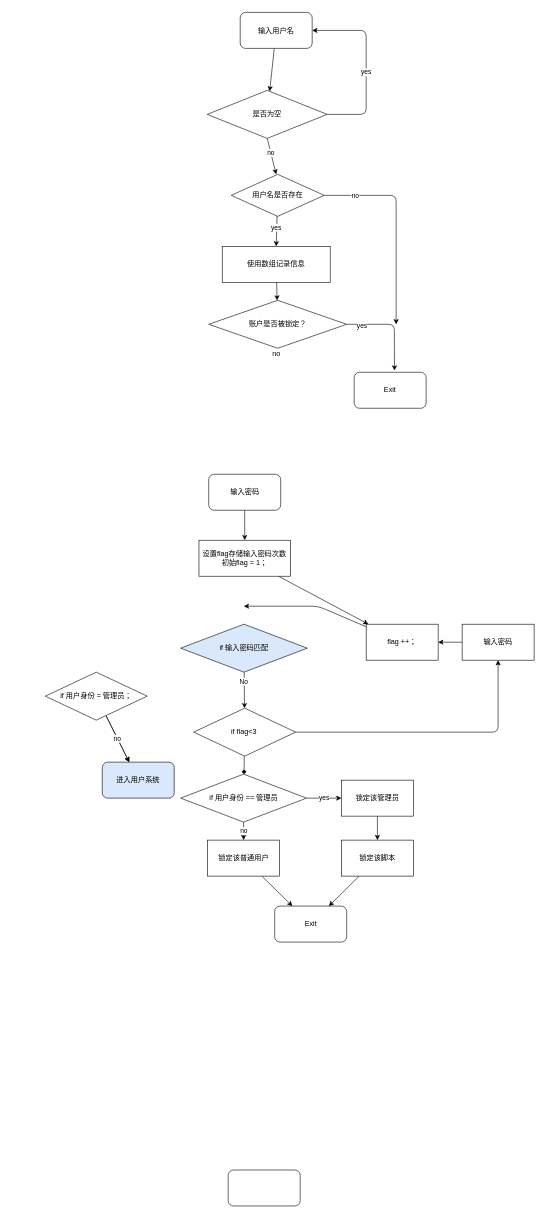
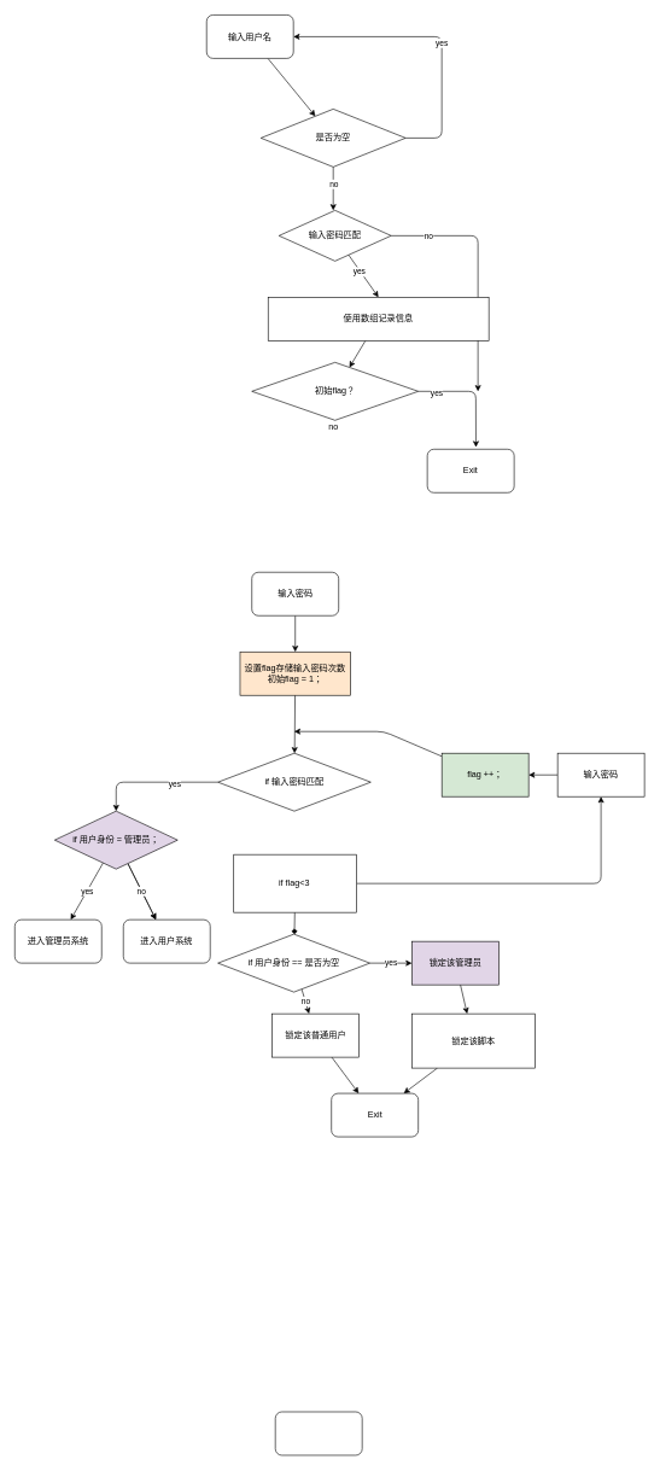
- <mxCell id="3" value="输入用户名" style="rounded=1;whiteSpace=wrap;html=1;" vertex="1" parent="1"><mxGeometry x="400" y="20" width="120" height="60" as="geometry" /></mxCell>
+ <mxCell id="3" value="输入用户名" style="rounded=1;whiteSpace=wrap;html=1;" vertex="1" parent="1"><mxGeometry x="285" y="20" width="120" height="60" as="geometry" /></mxCell>
- <mxCell id="6" value="是否为空" style="rhombus;whiteSpace=wrap;html=1;" vertex="1" parent="1"><mxGeometry x="345" y="150" width="200" height="80" as="geometry" /></mxCell>
+ <mxCell id="6" value="是否为空" style="rhombus;whiteSpace=wrap;html=1;" vertex="1" parent="1"><mxGeometry x="360" y="150" width="200" height="80" as="geometry" /></mxCell>
- <mxCell id="13" value="用户名是否存在" style="rhombus;whiteSpace=wrap;html=1;" vertex="1" parent="1"><mxGeometry x="385" y="290" width="155" height="70" as="geometry" /></mxCell>
+ <mxCell id="13" value="输入密码匹配" style="rhombus;whiteSpace=wrap;html=1;" vertex="1" parent="1"><mxGeometry x="385" y="290" width="155" height="70" as="geometry" /></mxCell>
- <mxCell id="15" value="使用数组记录信息" style="rounded=0;whiteSpace=wrap;html=1;" vertex="1" parent="1"><mxGeometry x="370" y="410" width="180" height="60" as="geometry" /></mxCell>
+ <mxCell id="15" value="使用数组记录信息" style="rounded=0;whiteSpace=wrap;html=1;" vertex="1" parent="1"><mxGeometry x="370" y="410" width="305" height="60" as="geometry" /></mxCell>
- <mxCell id="18" value="账户是否被锁定？" style="rhombus;whiteSpace=wrap;html=1;" vertex="1" parent="1"><mxGeometry x="347.5" y="500" width="230" height="80" as="geometry" /></mxCell>
+ <mxCell id="18" value="初始flag？" style="rhombus;whiteSpace=wrap;html=1;" vertex="1" parent="1"><mxGeometry x="347.5" y="500" width="230" height="80" as="geometry" /></mxCell>
- <mxCell id="27" value="设置flag存储输入密码次数&lt;br&gt;初始flag = 1；" style="rounded=0;whiteSpace=wrap;html=1;" vertex="1" parent="1"><mxGeometry x="331.25" y="900" width="152.5" height="60" as="geometry" /></mxCell>
+ <mxCell id="27" value="设置flag存储输入密码次数&lt;br&gt;初始flag = 1；" style="rounded=0;whiteSpace=wrap;html=1;fillColor=#ffe6cc;" vertex="1" parent="1"><mxGeometry x="331.25" y="900" width="152.5" height="60" as="geometry" /></mxCell>
- <mxCell id="26" value="" style="edgeStyle=none;html=1;" edge="1" parent="1" source="27" target="45"><mxGeometry relative="1" as="geometry" /></mxCell>
+ <mxCell id="26" value="" style="edgeStyle=none;html=1;" edge="1" parent="1" source="27" target="32"><mxGeometry relative="1" as="geometry" /></mxCell>
- <mxCell id="45" value="flag ++；" style="rounded=0;whiteSpace=wrap;html=1;" vertex="1" parent="1"><mxGeometry x="610" y="1040" width="120" height="60" as="geometry" /></mxCell>
+ <mxCell id="45" value="flag ++；" style="rounded=0;whiteSpace=wrap;html=1;fillColor=#d5e8d4;" vertex="1" parent="1"><mxGeometry x="610" y="1040" width="120" height="60" as="geometry" /></mxCell>
+ <mxCell id="30" value="" style="edgeStyle=none;html=1;" edge="1" parent="1" source="32" target="51"><mxGeometry relative="1" as="geometry"><Array as="points"><mxPoint x="160" y="1080" /></Array></mxGeometry></mxCell>
+ <mxCell id="31" value="yes" style="edgeLabel;html=1;align=center;verticalAlign=middle;resizable=0;points=[];" vertex="1" connectable="0" parent="30"><mxGeometry x="-0.337" y="2" relative="1" as="geometry"><mxPoint as="offset" /></mxGeometry></mxCell>
- <mxCell id="32" value="if 输入密码匹配" style="rhombus;whiteSpace=wrap;html=1;fillColor=#dae8fc;" vertex="1" parent="1"><mxGeometry x="300.63" y="1040" width="211.25" height="80" as="geometry" /></mxCell>
+ <mxCell id="32" value="if 输入密码匹配" style="rhombus;whiteSpace=wrap;html=1;" vertex="1" parent="1"><mxGeometry x="300.63" y="1040" width="211.25" height="80" as="geometry" /></mxCell>
- <mxCell id="28" value="" style="edgeStyle=none;html=1;" edge="1" parent="1" source="32" target="25"><mxGeometry relative="1" as="geometry" /></mxCell>
- <mxCell id="29" value="No" style="edgeLabel;html=1;align=center;verticalAlign=middle;resizable=0;points=[];" vertex="1" connectable="0" parent="28"><mxGeometry x="-0.467" y="-1" relative="1" as="geometry"><mxPoint as="offset" /></mxGeometry></mxCell>
- <mxCell id="51" value="if 用户身份 = 管理员；" style="rhombus;whiteSpace=wrap;html=1;" vertex="1" parent="1"><mxGeometry x="75" y="1120" width="170" height="80" as="geometry" /></mxCell>
+ <mxCell id="51" value="if 用户身份 = 管理员；" style="rhombus;whiteSpace=wrap;html=1;fillColor=#e1d5e7;" vertex="1" parent="1"><mxGeometry x="75" y="1120" width="170" height="80" as="geometry" /></mxCell>
- <mxCell id="25" value="if flag&amp;lt;3&amp;nbsp;" style="rhombus;whiteSpace=wrap;html=1;" vertex="1" parent="1"><mxGeometry x="322.5" y="1180" width="170" height="80" as="geometry" /></mxCell>
+ <mxCell id="25" value="if flag&amp;lt;3&amp;nbsp;" style="whiteSpace=wrap;html=1;rounded=0;" vertex="1" parent="1"><mxGeometry x="322.5" y="1180" width="170" height="80" as="geometry" /></mxCell>
+ <mxCell id="50" value="yes" style="edgeStyle=none;html=1;" edge="1" parent="1" source="51" target="46"><mxGeometry relative="1" as="geometry" /></mxCell>
+ <mxCell id="46" value="进入管理员系统" style="rounded=1;whiteSpace=wrap;html=1;" vertex="1" parent="1"><mxGeometry x="20" y="1270" width="120" height="60" as="geometry" /></mxCell>
- <mxCell id="52" value="进入用户系统" style="rounded=1;whiteSpace=wrap;html=1;fillColor=#dae8fc;" vertex="1" parent="1"><mxGeometry x="170" y="1270" width="120" height="60" as="geometry" /></mxCell>
+ <mxCell id="52" value="进入用户系统" style="rounded=1;whiteSpace=wrap;html=1;" vertex="1" parent="1"><mxGeometry x="170" y="1270" width="120" height="60" as="geometry" /></mxCell>
- <mxCell id="35" value="if 用户身份 == 管理员" style="rhombus;whiteSpace=wrap;html=1;" vertex="1" parent="1"><mxGeometry x="300.63" y="1290" width="210" height="80" as="geometry" /></mxCell>
+ <mxCell id="35" value="if 用户身份 == 是否为空" style="rhombus;whiteSpace=wrap;html=1;" vertex="1" parent="1"><mxGeometry x="300.63" y="1290" width="210" height="80" as="geometry" /></mxCell>
- <mxCell id="37" value="锁定该管理员" style="rounded=0;whiteSpace=wrap;html=1;" vertex="1" parent="1"><mxGeometry x="568.75" y="1300" width="120" height="60" as="geometry" /></mxCell>
+ <mxCell id="37" value="锁定该管理员" style="rounded=0;whiteSpace=wrap;html=1;fillColor=#e1d5e7;" vertex="1" parent="1"><mxGeometry x="568.75" y="1300" width="120" height="60" as="geometry" /></mxCell>
- <mxCell id="41" value="锁定该普通用户" style="rounded=0;whiteSpace=wrap;html=1;" vertex="1" parent="1"><mxGeometry x="345.63" y="1400" width="120" height="60" as="geometry" /></mxCell>
+ <mxCell id="41" value="锁定该普通用户" style="rounded=0;whiteSpace=wrap;html=1;" vertex="1" parent="1"><mxGeometry x="375.63" y="1400" width="120" height="60" as="geometry" /></mxCell>
- <mxCell id="39" value="锁定该脚本" style="rounded=0;whiteSpace=wrap;html=1;" vertex="1" parent="1"><mxGeometry x="568.75" y="1400" width="120" height="60" as="geometry" /></mxCell>
+ <mxCell id="39" value="锁定该脚本" style="rounded=0;whiteSpace=wrap;html=1;" vertex="1" parent="1"><mxGeometry x="568.75" y="1400" width="170" height="75" as="geometry" /></mxCell>
